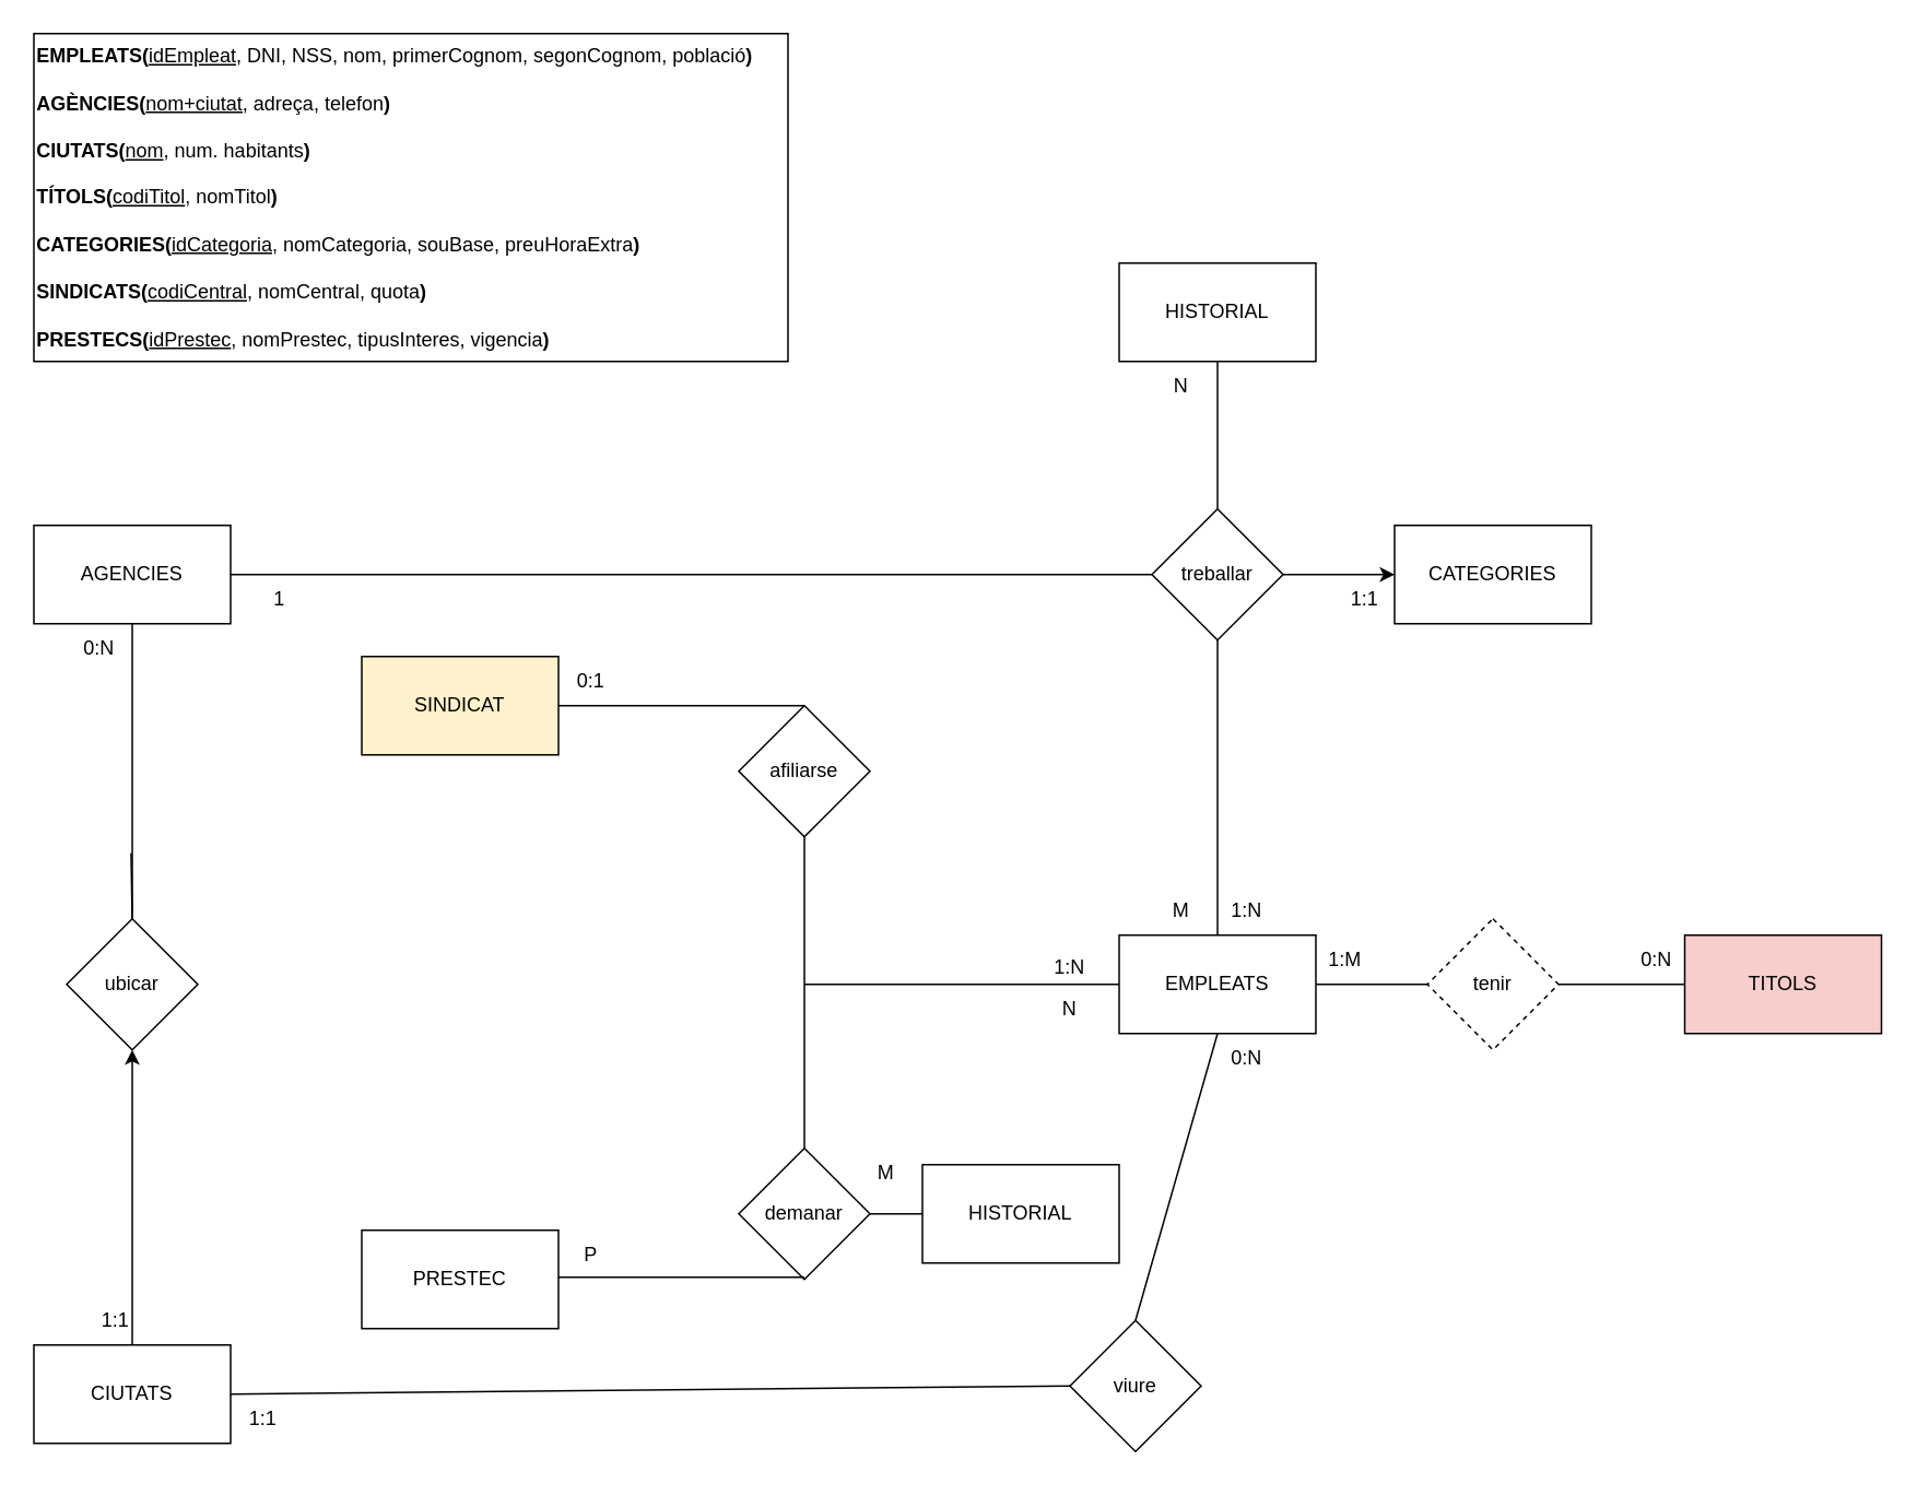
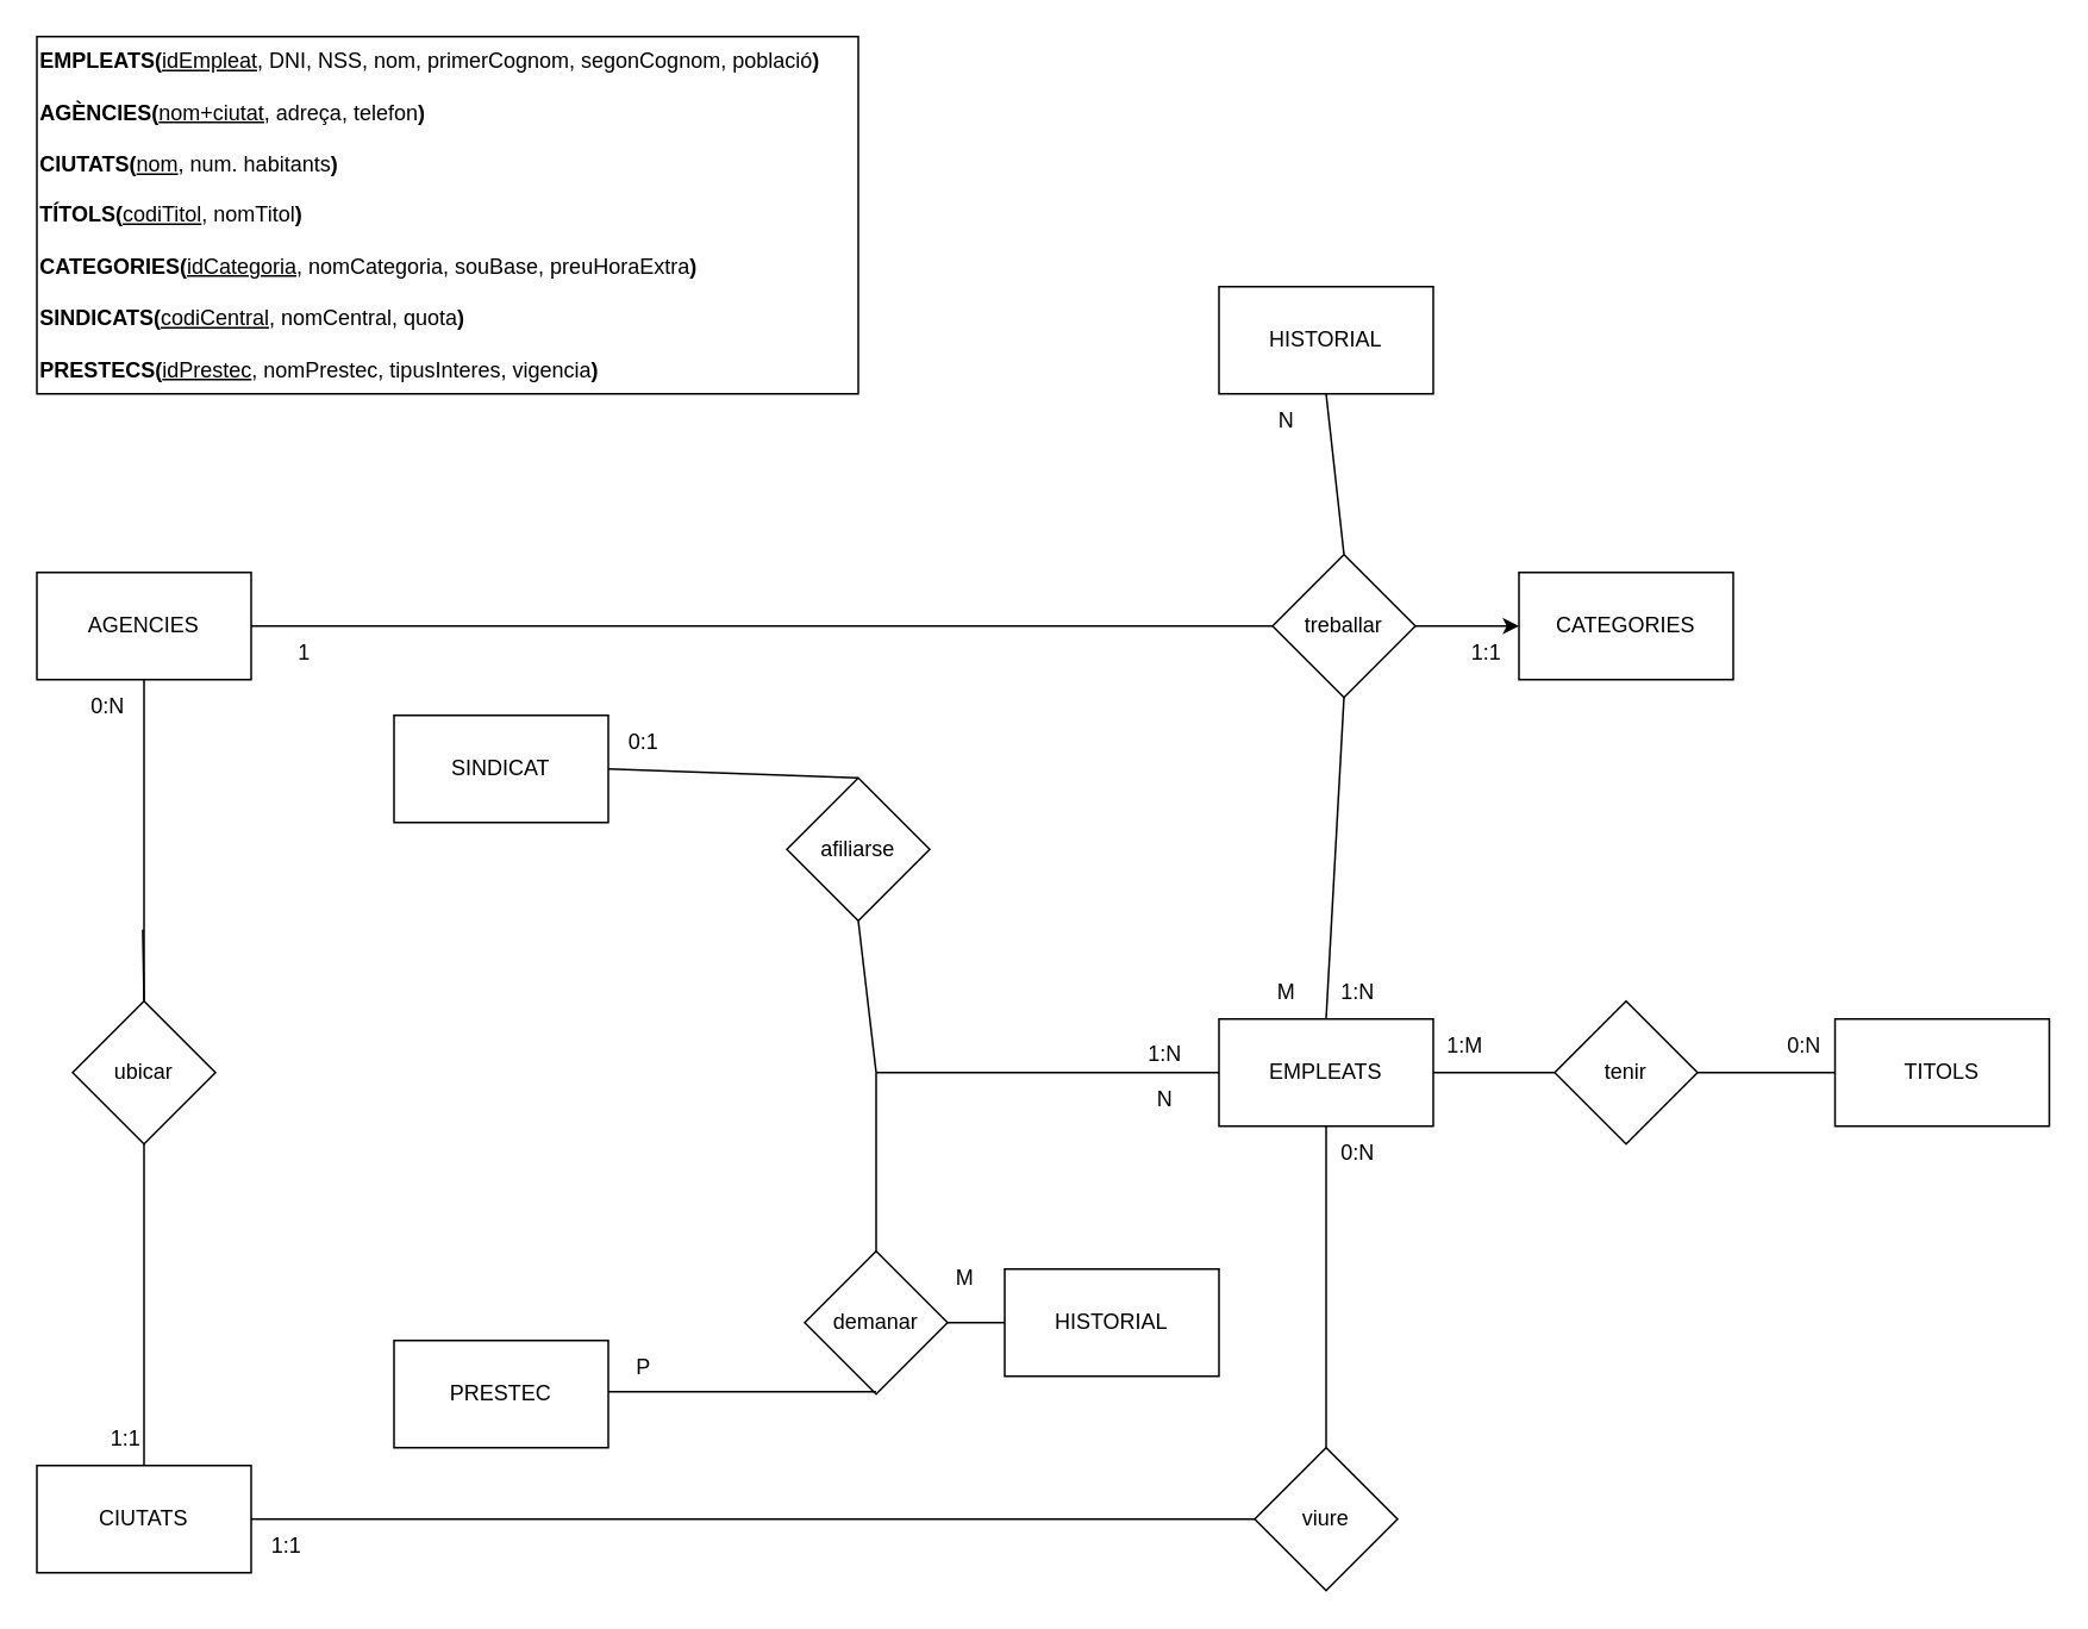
- <mxCell id="13" value="treballar" style="rhombus;whiteSpace=wrap;html=1;" parent="1" vertex="1"><mxGeometry x="702" y="310" width="80" height="80" as="geometry" /></mxCell>
+ <mxCell id="13" value="treballar" style="rhombus;whiteSpace=wrap;html=1;" parent="1" vertex="1"><mxGeometry x="712" y="310" width="80" height="80" as="geometry" /></mxCell>
- <mxCell id="3" value="SINDICAT" style="rounded=0;whiteSpace=wrap;html=1;fillColor=#fff2cc;" parent="1" vertex="1"><mxGeometry x="220" y="400" width="120" height="60" as="geometry" /></mxCell>
+ <mxCell id="3" value="SINDICAT" style="rounded=0;whiteSpace=wrap;html=1;" parent="1" vertex="1"><mxGeometry x="220" y="400" width="120" height="60" as="geometry" /></mxCell>
- <mxCell id="22" value="afiliarse" style="rhombus;whiteSpace=wrap;html=1;" parent="1" vertex="1"><mxGeometry x="450" y="430" width="80" height="80" as="geometry" /></mxCell>
+ <mxCell id="22" value="afiliarse" style="rhombus;whiteSpace=wrap;html=1;" parent="1" vertex="1"><mxGeometry x="440" y="435" width="80" height="80" as="geometry" /></mxCell>
- <mxCell id="19" value="tenir" style="rhombus;whiteSpace=wrap;html=1;dashed=1;" parent="1" vertex="1"><mxGeometry x="870" y="560" width="80" height="80" as="geometry" /></mxCell>
+ <mxCell id="19" value="tenir" style="rhombus;whiteSpace=wrap;html=1;" parent="1" vertex="1"><mxGeometry x="870" y="560" width="80" height="80" as="geometry" /></mxCell>
- <mxCell id="5" value="TITOLS" style="rounded=0;whiteSpace=wrap;html=1;fillColor=#f8cecc;" parent="1" vertex="1"><mxGeometry x="1027" y="570" width="120" height="60" as="geometry" /></mxCell>
+ <mxCell id="5" value="TITOLS" style="rounded=0;whiteSpace=wrap;html=1;" parent="1" vertex="1"><mxGeometry x="1027" y="570" width="120" height="60" as="geometry" /></mxCell>
- <mxCell id="34" value="" style="endArrow=classic;html=1;rounded=0;entryX=0.5;entryY=1;entryDx=0;entryDy=0;exitX=0.5;exitY=0;exitDx=0;exitDy=0;" parent="1" source="6" target="35" edge="1"><mxGeometry width="50" height="50" relative="1" as="geometry"><mxPoint x="80" y="820" as="sourcePoint" /><mxPoint x="79.29" y="520" as="targetPoint" /></mxGeometry></mxCell>
+ <mxCell id="34" value="" style="endArrow=none;html=1;rounded=0;entryX=0.5;entryY=1;entryDx=0;entryDy=0;exitX=0.5;exitY=0;exitDx=0;exitDy=0;" parent="1" source="6" target="35" edge="1"><mxGeometry width="50" height="50" relative="1" as="geometry"><mxPoint x="80" y="820" as="sourcePoint" /><mxPoint x="79.29" y="520" as="targetPoint" /></mxGeometry></mxCell>
- <mxCell id="12" value="viure" style="rhombus;whiteSpace=wrap;html=1;" parent="1" vertex="1"><mxGeometry x="652" y="805" width="80" height="80" as="geometry" /></mxCell>
+ <mxCell id="12" value="viure" style="rhombus;whiteSpace=wrap;html=1;" parent="1" vertex="1"><mxGeometry x="702" y="810" width="80" height="80" as="geometry" /></mxCell>
